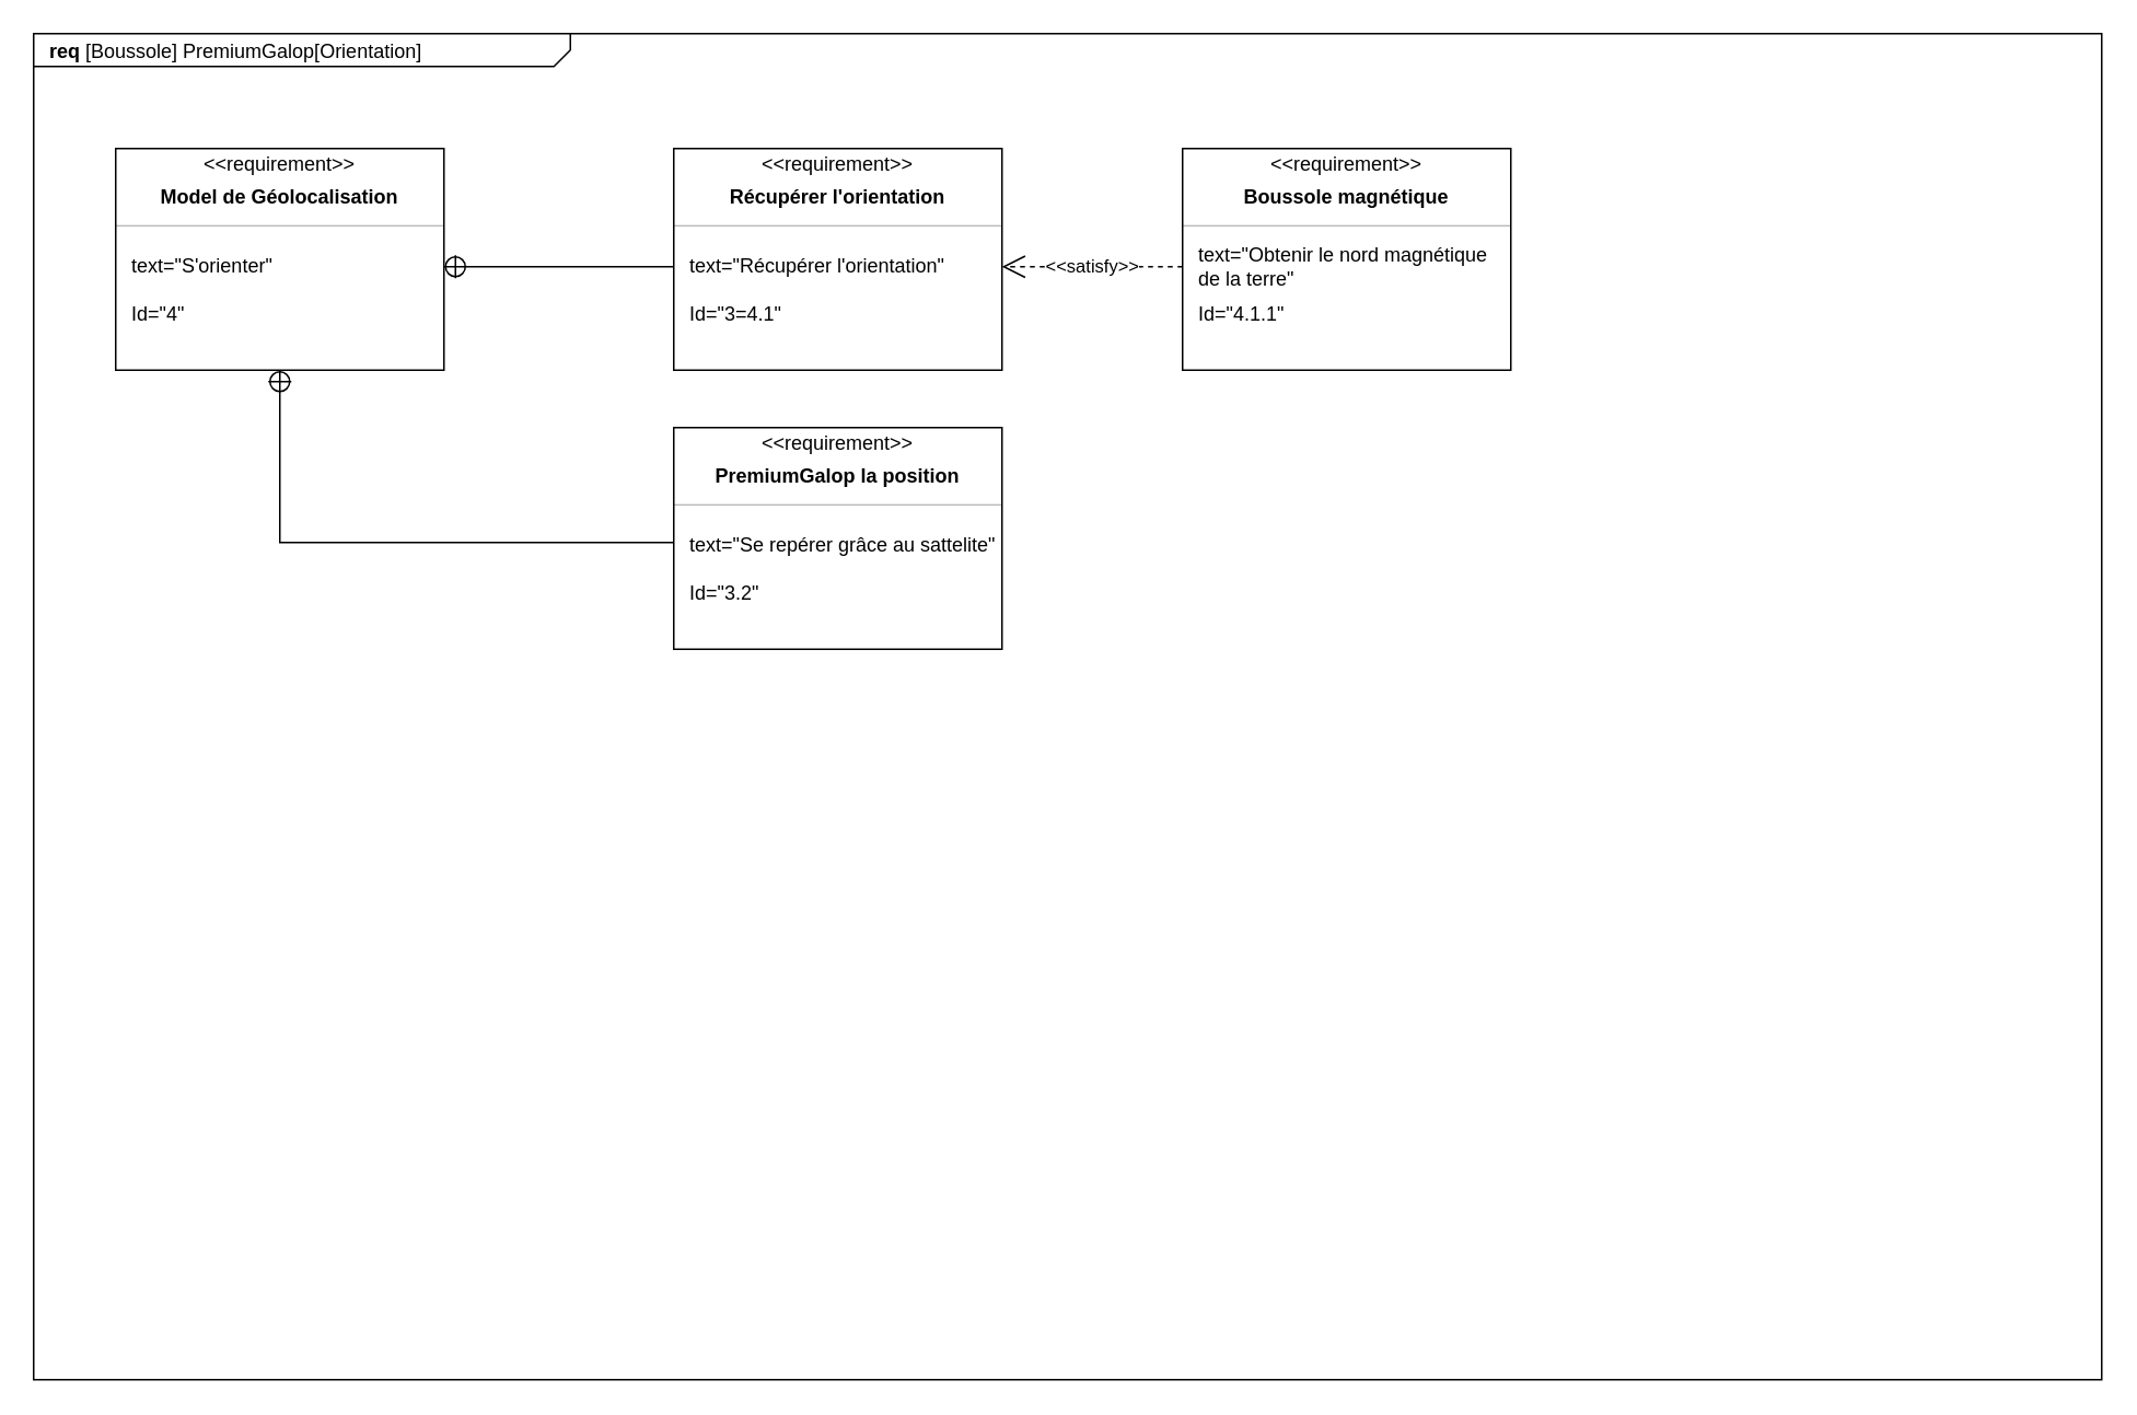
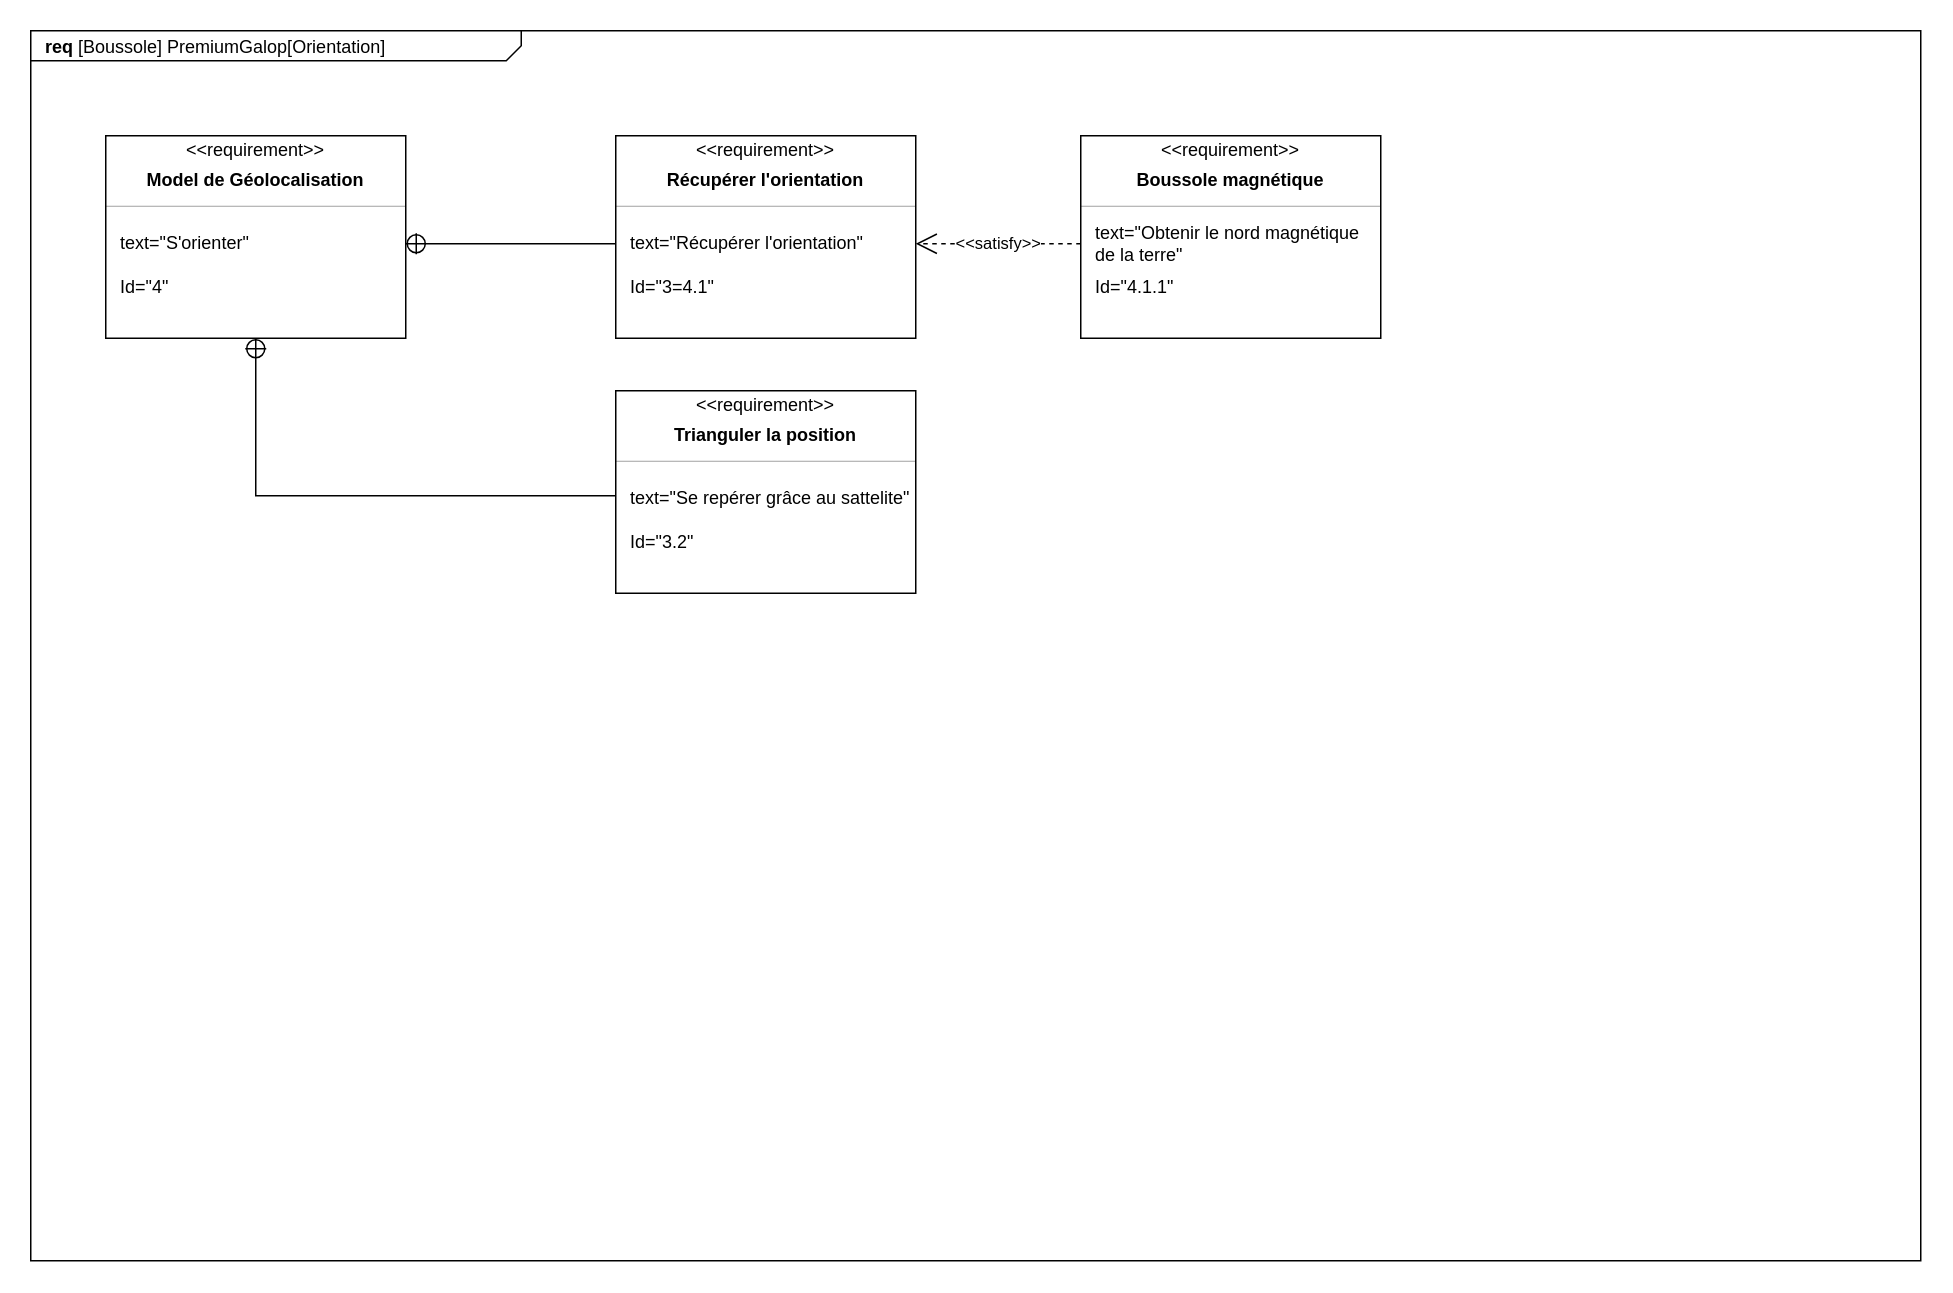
- <mxCell id="21" value="PremiumGalop la position" style="html=1;align=center;spacing=0;verticalAlign=middle;strokeColor=none;fillColor=none;whiteSpace=wrap;fontStyle=1" parent="19" vertex="1"><mxGeometry y="16" width="200" height="27" as="geometry" /></mxCell>
+ <mxCell id="21" value="Trianguler la position" style="html=1;align=center;spacing=0;verticalAlign=middle;strokeColor=none;fillColor=none;whiteSpace=wrap;fontStyle=1" parent="19" vertex="1"><mxGeometry y="16" width="200" height="27" as="geometry" /></mxCell>
